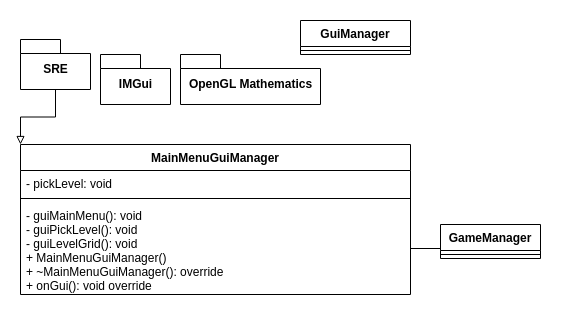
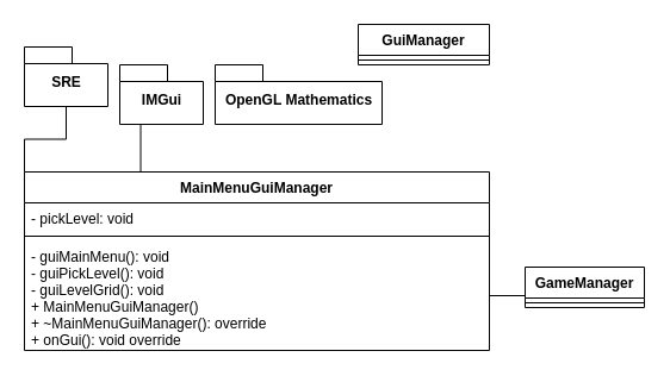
+ <mxCell id="13" style="edgeStyle=orthogonalEdgeStyle;rounded=0;orthogonalLoop=1;jettySize=auto;html=1;exitX=0.5;exitY=1;exitDx=0;exitDy=0;exitPerimeter=0;entryX=0.25;entryY=0;entryDx=0;entryDy=0;endArrow=none;endFill=0;" edge="1" parent="1" source="11" target="5"><mxGeometry relative="1" as="geometry"><mxPoint x="205" y="84" as="sourcePoint" /><mxPoint x="225" y="154" as="targetPoint" /><Array as="points"><mxPoint x="135" y="104" /><mxPoint x="118" y="104" /><mxPoint x="118" y="144" /></Array></mxGeometry></mxCell>
- <mxCell id="14" style="edgeStyle=orthogonalEdgeStyle;rounded=0;orthogonalLoop=1;jettySize=auto;html=1;exitX=0.5;exitY=1;exitDx=0;exitDy=0;exitPerimeter=0;entryX=0;entryY=0;entryDx=0;entryDy=0;endArrow=block;endFill=0;" edge="1" parent="1" source="4" target="5"><mxGeometry relative="1" as="geometry"><mxPoint x="215" y="94" as="sourcePoint" /><mxPoint x="235" y="164" as="targetPoint" /></mxGeometry></mxCell>
+ <mxCell id="14" style="edgeStyle=orthogonalEdgeStyle;rounded=0;orthogonalLoop=1;jettySize=auto;html=1;exitX=0.5;exitY=1;exitDx=0;exitDy=0;exitPerimeter=0;entryX=0;entryY=0;entryDx=0;entryDy=0;endArrow=none;endFill=0;" edge="1" parent="1" source="4" target="5"><mxGeometry relative="1" as="geometry"><mxPoint x="215" y="94" as="sourcePoint" /><mxPoint x="235" y="164" as="targetPoint" /></mxGeometry></mxCell>
